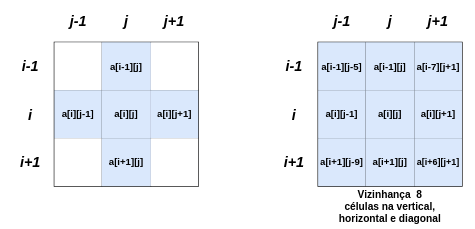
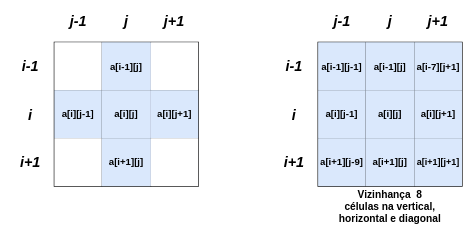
- <mxCell id="26" value="&lt;font size=&quot;1&quot; style=&quot;&quot;&gt;&lt;b style=&quot;font-size: 16px;&quot;&gt;a[i-1][j-5]&lt;/b&gt;&lt;/font&gt;" style="shape=partialRectangle;html=1;whiteSpace=wrap;connectable=0;strokeColor=#6c8ebf;overflow=hidden;fillColor=#dae8fc;top=0;left=0;bottom=0;right=0;pointerEvents=1;fontSize=16;" parent="25" vertex="1"><mxGeometry width="79" height="80" as="geometry"><mxRectangle width="79" height="80" as="alternateBounds" /></mxGeometry></mxCell>
+ <mxCell id="26" value="&lt;font size=&quot;1&quot; style=&quot;&quot;&gt;&lt;b style=&quot;font-size: 16px;&quot;&gt;a[i-1][j-1]&lt;/b&gt;&lt;/font&gt;" style="shape=partialRectangle;html=1;whiteSpace=wrap;connectable=0;strokeColor=#6c8ebf;overflow=hidden;fillColor=#dae8fc;top=0;left=0;bottom=0;right=0;pointerEvents=1;fontSize=16;" parent="25" vertex="1"><mxGeometry width="79" height="80" as="geometry"><mxRectangle width="79" height="80" as="alternateBounds" /></mxGeometry></mxCell>
- <mxCell id="36" value="&lt;font size=&quot;1&quot; style=&quot;&quot;&gt;&lt;b style=&quot;font-size: 15px;&quot;&gt;a[i+6][j+1]&lt;/b&gt;&lt;/font&gt;" style="shape=partialRectangle;html=1;whiteSpace=wrap;connectable=0;strokeColor=#6c8ebf;overflow=hidden;fillColor=#dae8fc;top=0;left=0;bottom=0;right=0;pointerEvents=1;fontSize=16;" parent="33" vertex="1"><mxGeometry x="161" width="79" height="80" as="geometry"><mxRectangle width="79" height="80" as="alternateBounds" /></mxGeometry></mxCell>
+ <mxCell id="36" value="&lt;font size=&quot;1&quot; style=&quot;&quot;&gt;&lt;b style=&quot;font-size: 15px;&quot;&gt;a[i+1][j+1]&lt;/b&gt;&lt;/font&gt;" style="shape=partialRectangle;html=1;whiteSpace=wrap;connectable=0;strokeColor=#6c8ebf;overflow=hidden;fillColor=#dae8fc;top=0;left=0;bottom=0;right=0;pointerEvents=1;fontSize=16;" parent="33" vertex="1"><mxGeometry x="161" width="79" height="80" as="geometry"><mxRectangle width="79" height="80" as="alternateBounds" /></mxGeometry></mxCell>
